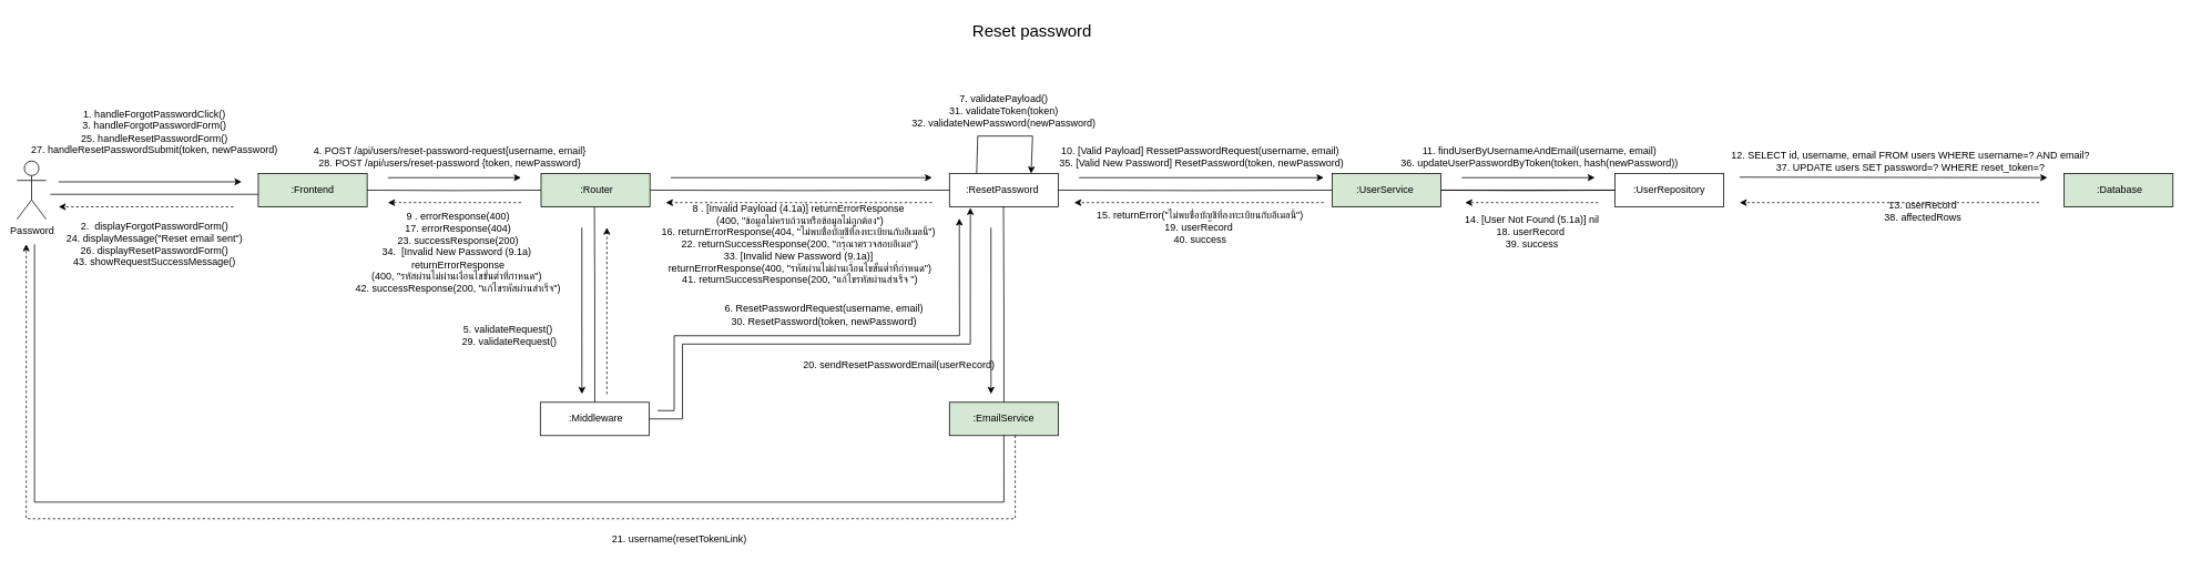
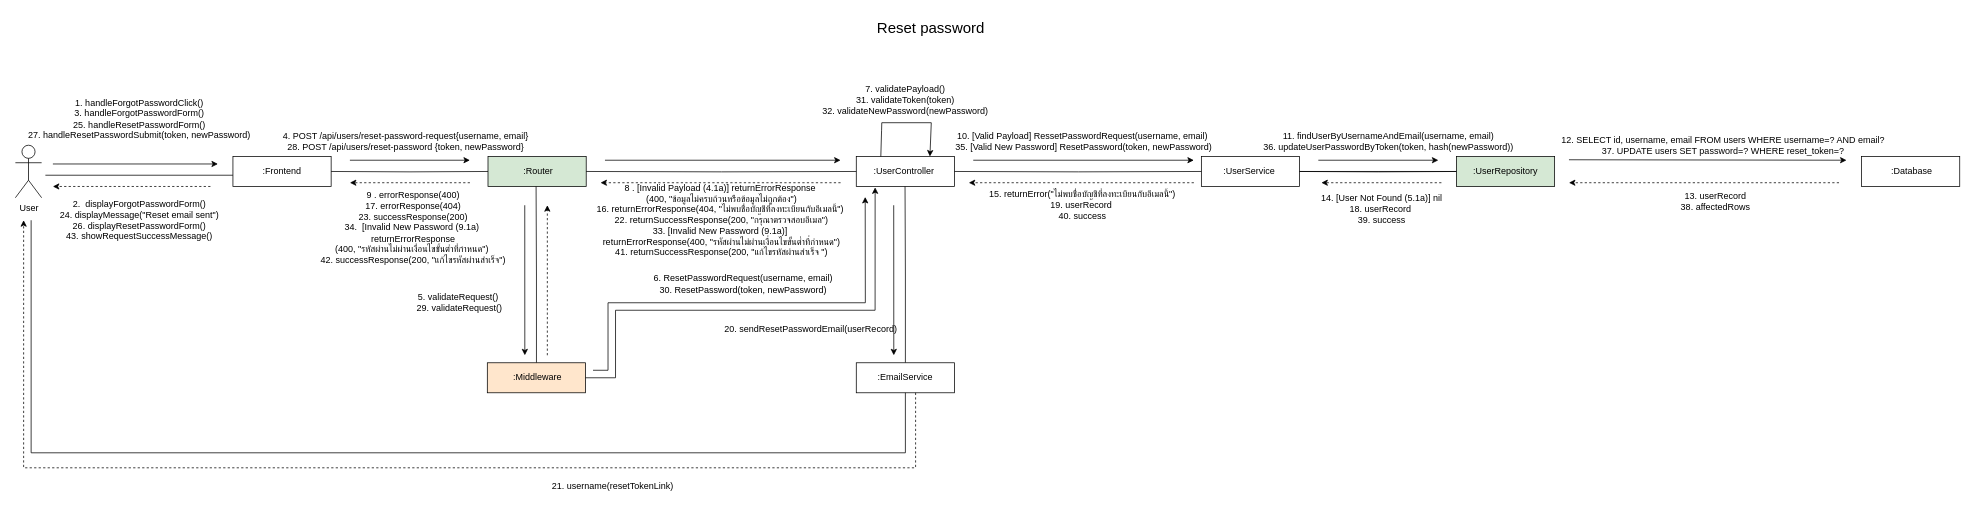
- <mxCell id="4" value=":Frontend" style="rounded=0;whiteSpace=wrap;html=1;fillColor=#d5e8d4;" vertex="1" parent="1"><mxGeometry x="310" y="208" width="130.91" height="40" as="geometry" /></mxCell>
+ <mxCell id="4" value=":Frontend" style="rounded=0;whiteSpace=wrap;html=1;" vertex="1" parent="1"><mxGeometry x="310" y="208" width="130.91" height="40" as="geometry" /></mxCell>
- <mxCell id="11" value=":ResetPassword&amp;nbsp;" style="rounded=0;whiteSpace=wrap;html=1;" vertex="1" parent="1"><mxGeometry x="1140.91" y="208" width="130.91" height="40" as="geometry" /></mxCell>
+ <mxCell id="11" value=":UserController&amp;nbsp;" style="rounded=0;whiteSpace=wrap;html=1;" vertex="1" parent="1"><mxGeometry x="1140.91" y="208" width="130.91" height="40" as="geometry" /></mxCell>
- <mxCell id="15" value=":UserService&amp;nbsp;" style="rounded=0;whiteSpace=wrap;html=1;fillColor=#d5e8d4;" vertex="1" parent="1"><mxGeometry x="1600.91" y="208" width="130.91" height="40" as="geometry" /></mxCell>
+ <mxCell id="15" value=":UserService&amp;nbsp;" style="rounded=0;whiteSpace=wrap;html=1;" vertex="1" parent="1"><mxGeometry x="1600.91" y="208" width="130.91" height="40" as="geometry" /></mxCell>
- <mxCell id="20" value=":UserRepository" style="rounded=0;whiteSpace=wrap;html=1;" vertex="1" parent="1"><mxGeometry x="1940.91" y="208" width="130.91" height="40" as="geometry" /></mxCell>
+ <mxCell id="20" value=":UserRepository" style="rounded=0;whiteSpace=wrap;html=1;fillColor=#d5e8d4;" vertex="1" parent="1"><mxGeometry x="1940.91" y="208" width="130.91" height="40" as="geometry" /></mxCell>
- <mxCell id="25" value="&amp;nbsp;:Database" style="rounded=0;whiteSpace=wrap;html=1;fillColor=#d5e8d4;" vertex="1" parent="1"><mxGeometry x="2480.91" y="208" width="130.91" height="40" as="geometry" /></mxCell>
+ <mxCell id="25" value="&amp;nbsp;:Database" style="rounded=0;whiteSpace=wrap;html=1;" vertex="1" parent="1"><mxGeometry x="2480.91" y="208" width="130.91" height="40" as="geometry" /></mxCell>
- <mxCell id="51" value="13. userRecord&lt;div&gt;38. affectedRows&lt;/div&gt;" style="text;html=1;align=center;verticalAlign=middle;resizable=0;points=[];autosize=1;strokeColor=none;fillColor=none;" vertex="1" parent="1"><mxGeometry x="2250.91" y="233" width="120" height="40" as="geometry" /></mxCell>
+ <mxCell id="51" value="13. userRecord&lt;div&gt;38. affectedRows&lt;/div&gt;" style="text;html=1;align=center;verticalAlign=middle;resizable=0;points=[];autosize=1;strokeColor=none;fillColor=none;" vertex="1" parent="1"><mxGeometry x="2225.91" y="248" width="120" height="40" as="geometry" /></mxCell>
- <mxCell id="3" value="Password" style="shape=umlActor;verticalLabelPosition=bottom;verticalAlign=top;html=1;outlineConnect=0;" vertex="1" parent="1"><mxGeometry x="20" y="193" width="35" height="70" as="geometry" /></mxCell>
+ <mxCell id="3" value="User" style="shape=umlActor;verticalLabelPosition=bottom;verticalAlign=top;html=1;outlineConnect=0;" vertex="1" parent="1"><mxGeometry x="20" y="193" width="35" height="70" as="geometry" /></mxCell>
- <mxCell id="39" value="&amp;nbsp;:Middleware" style="rounded=0;whiteSpace=wrap;html=1;" vertex="1" parent="1"><mxGeometry x="649.09" y="483" width="130.91" height="40" as="geometry" /></mxCell>
+ <mxCell id="39" value="&amp;nbsp;:Middleware" style="rounded=0;whiteSpace=wrap;html=1;fillColor=#ffe6cc;" vertex="1" parent="1"><mxGeometry x="649.09" y="483" width="130.91" height="40" as="geometry" /></mxCell>
- <mxCell id="35" value=":EmailService" style="rounded=0;whiteSpace=wrap;html=1;fillColor=#d5e8d4;" vertex="1" parent="1"><mxGeometry x="1140.91" y="483" width="130.91" height="40" as="geometry" /></mxCell>
+ <mxCell id="35" value=":EmailService" style="rounded=0;whiteSpace=wrap;html=1;" vertex="1" parent="1"><mxGeometry x="1140.91" y="483" width="130.91" height="40" as="geometry" /></mxCell>
